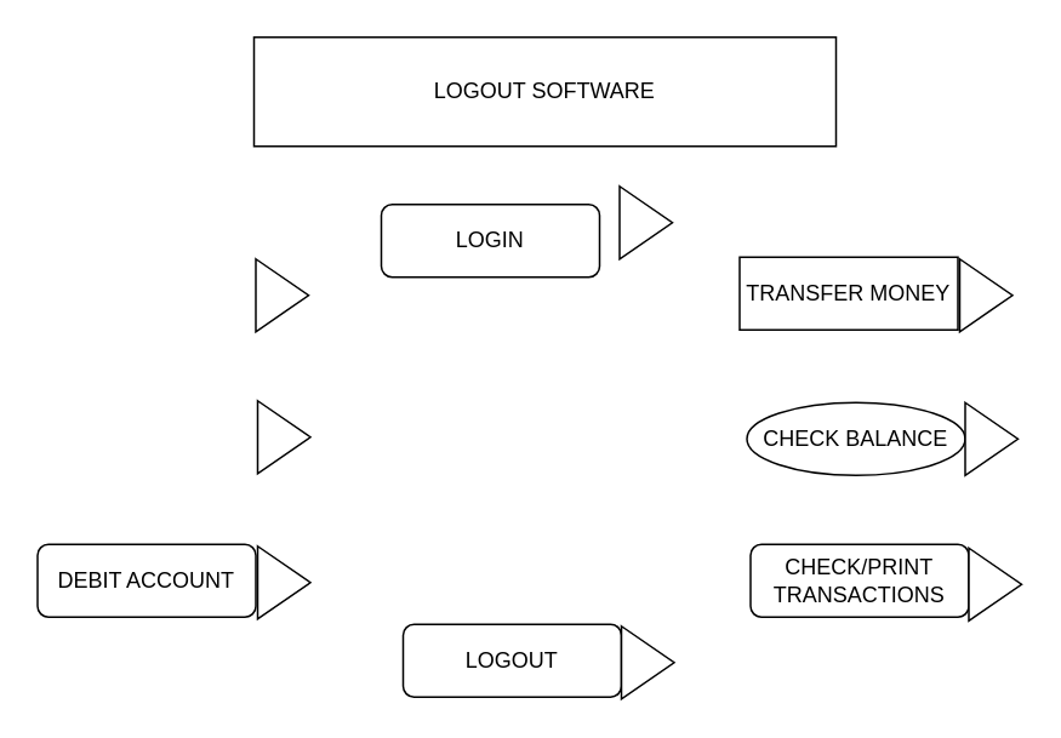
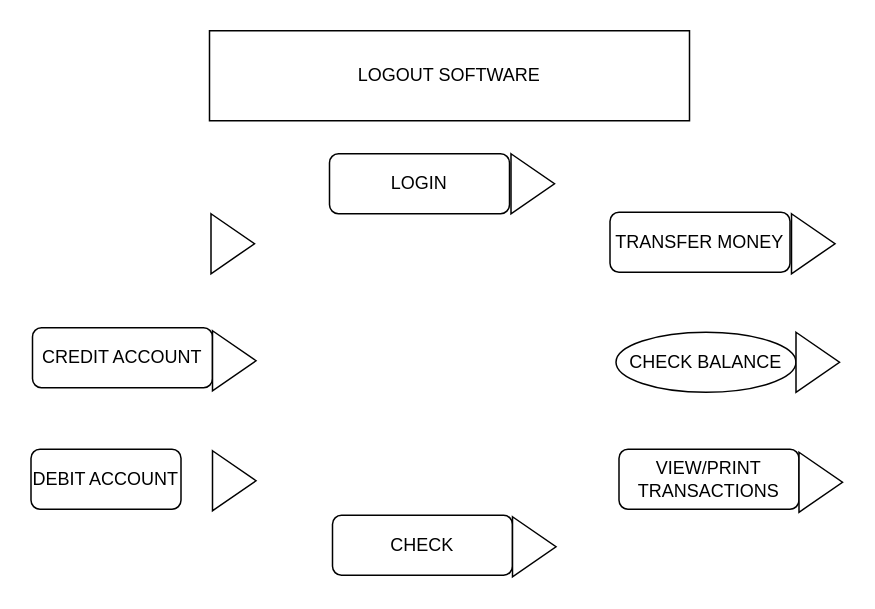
- <mxCell id="3" value="LOGIN" style="rounded=1;whiteSpace=wrap;html=1;" vertex="1" parent="1"><mxGeometry x="209" y="112" width="120" height="40" as="geometry" /></mxCell>
+ <mxCell id="3" value="LOGIN" style="rounded=1;whiteSpace=wrap;html=1;" vertex="1" parent="1"><mxGeometry x="219" y="102" width="120" height="40" as="geometry" /></mxCell>
- <mxCell id="6" value="TRANSFER MONEY" style="whiteSpace=wrap;html=1;rounded=0;" vertex="1" parent="1"><mxGeometry x="406" y="141" width="120" height="40" as="geometry" /></mxCell>
+ <mxCell id="6" value="TRANSFER MONEY" style="rounded=1;whiteSpace=wrap;html=1;" vertex="1" parent="1"><mxGeometry x="406" y="141" width="120" height="40" as="geometry" /></mxCell>
+ <mxCell id="4" value="CREDIT ACCOUNT" style="rounded=1;whiteSpace=wrap;html=1;" vertex="1" parent="1"><mxGeometry x="21" y="218" width="120" height="40" as="geometry" /></mxCell>
- <mxCell id="5" value="DEBIT ACCOUNT" style="rounded=1;whiteSpace=wrap;html=1;" vertex="1" parent="1"><mxGeometry x="20" y="299" width="120" height="40" as="geometry" /></mxCell>
+ <mxCell id="5" value="DEBIT ACCOUNT" style="rounded=1;whiteSpace=wrap;html=1;" vertex="1" parent="1"><mxGeometry x="20" y="299" width="100" height="40" as="geometry" /></mxCell>
- <mxCell id="8" value="CHECK/PRINT TRANSACTIONS" style="rounded=1;whiteSpace=wrap;html=1;" vertex="1" parent="1"><mxGeometry x="412" y="299" width="120" height="40" as="geometry" /></mxCell>
+ <mxCell id="8" value="VIEW/PRINT TRANSACTIONS" style="rounded=1;whiteSpace=wrap;html=1;" vertex="1" parent="1"><mxGeometry x="412" y="299" width="120" height="40" as="geometry" /></mxCell>
- <mxCell id="9" value="LOGOUT" style="rounded=1;whiteSpace=wrap;html=1;" vertex="1" parent="1"><mxGeometry x="221" y="343" width="120" height="40" as="geometry" /></mxCell>
+ <mxCell id="9" value="CHECK" style="rounded=1;whiteSpace=wrap;html=1;" vertex="1" parent="1"><mxGeometry x="221" y="343" width="120" height="40" as="geometry" /></mxCell>
